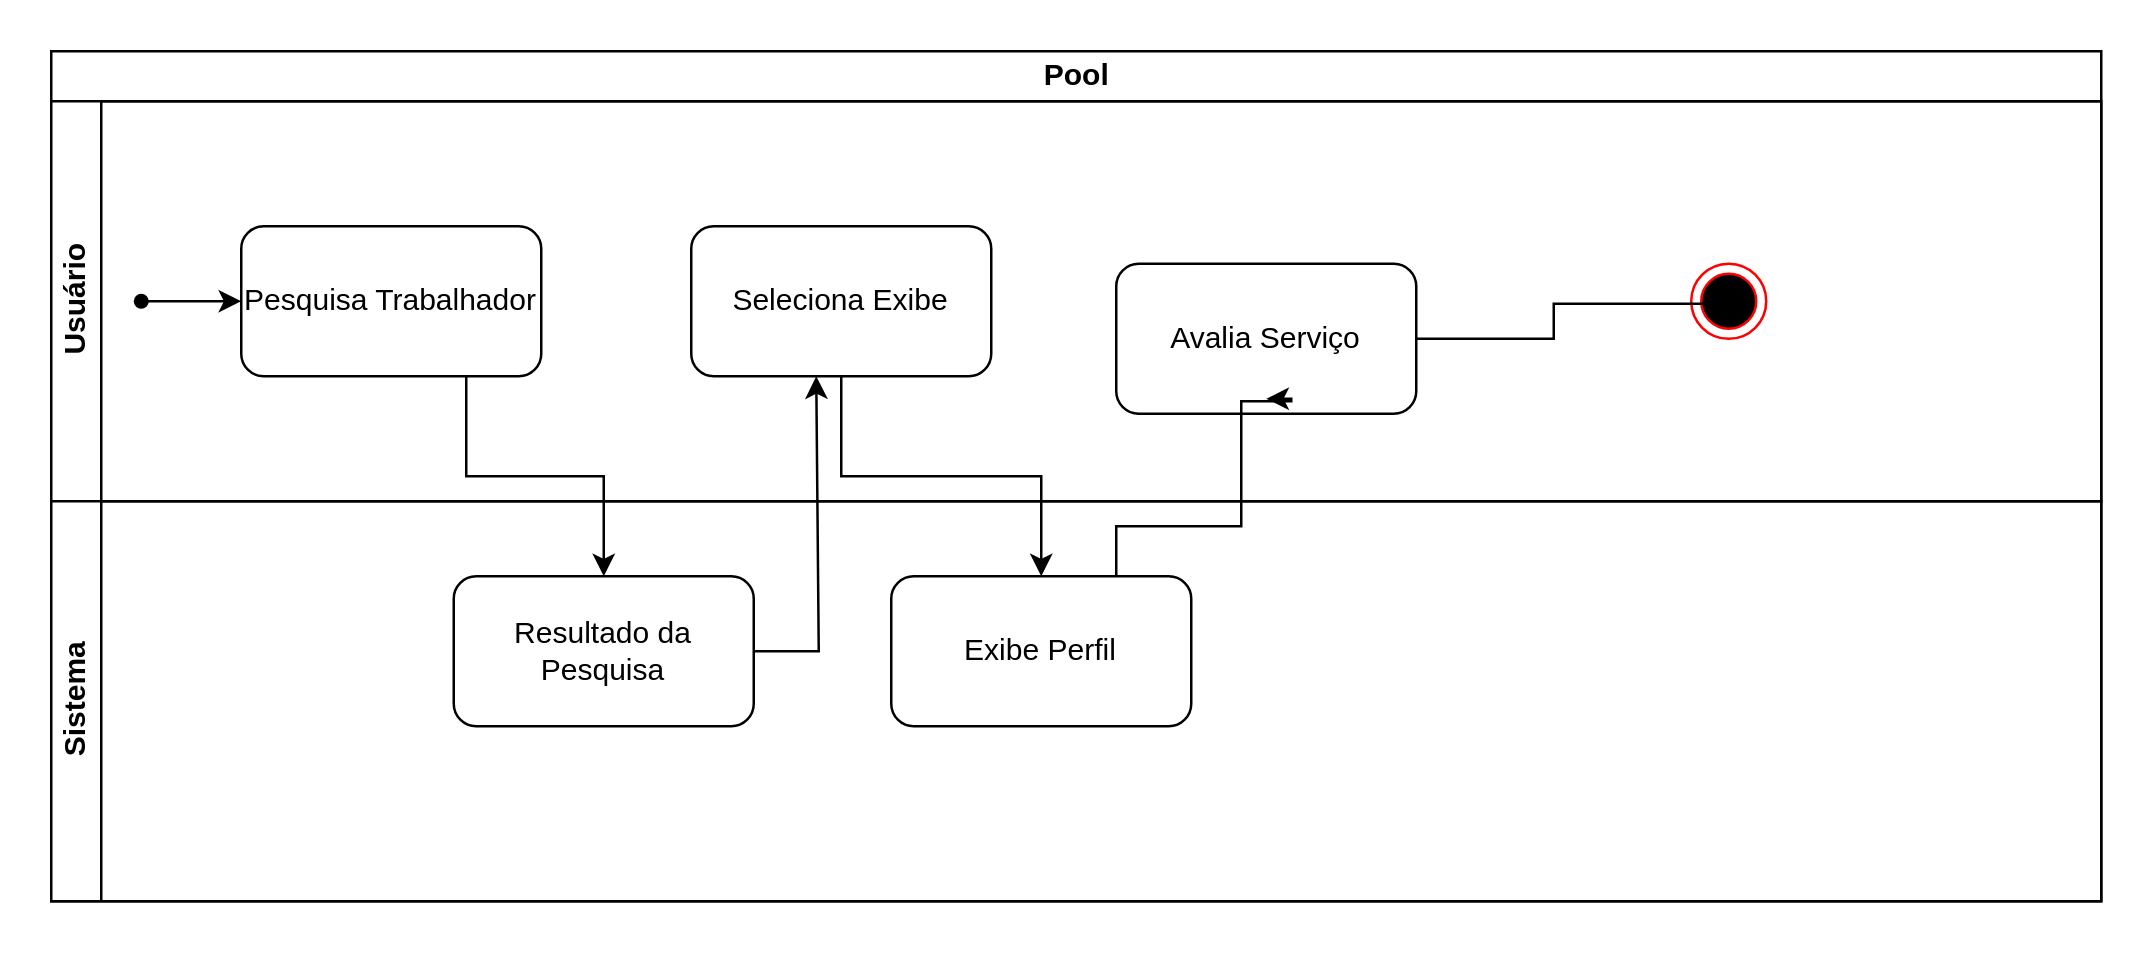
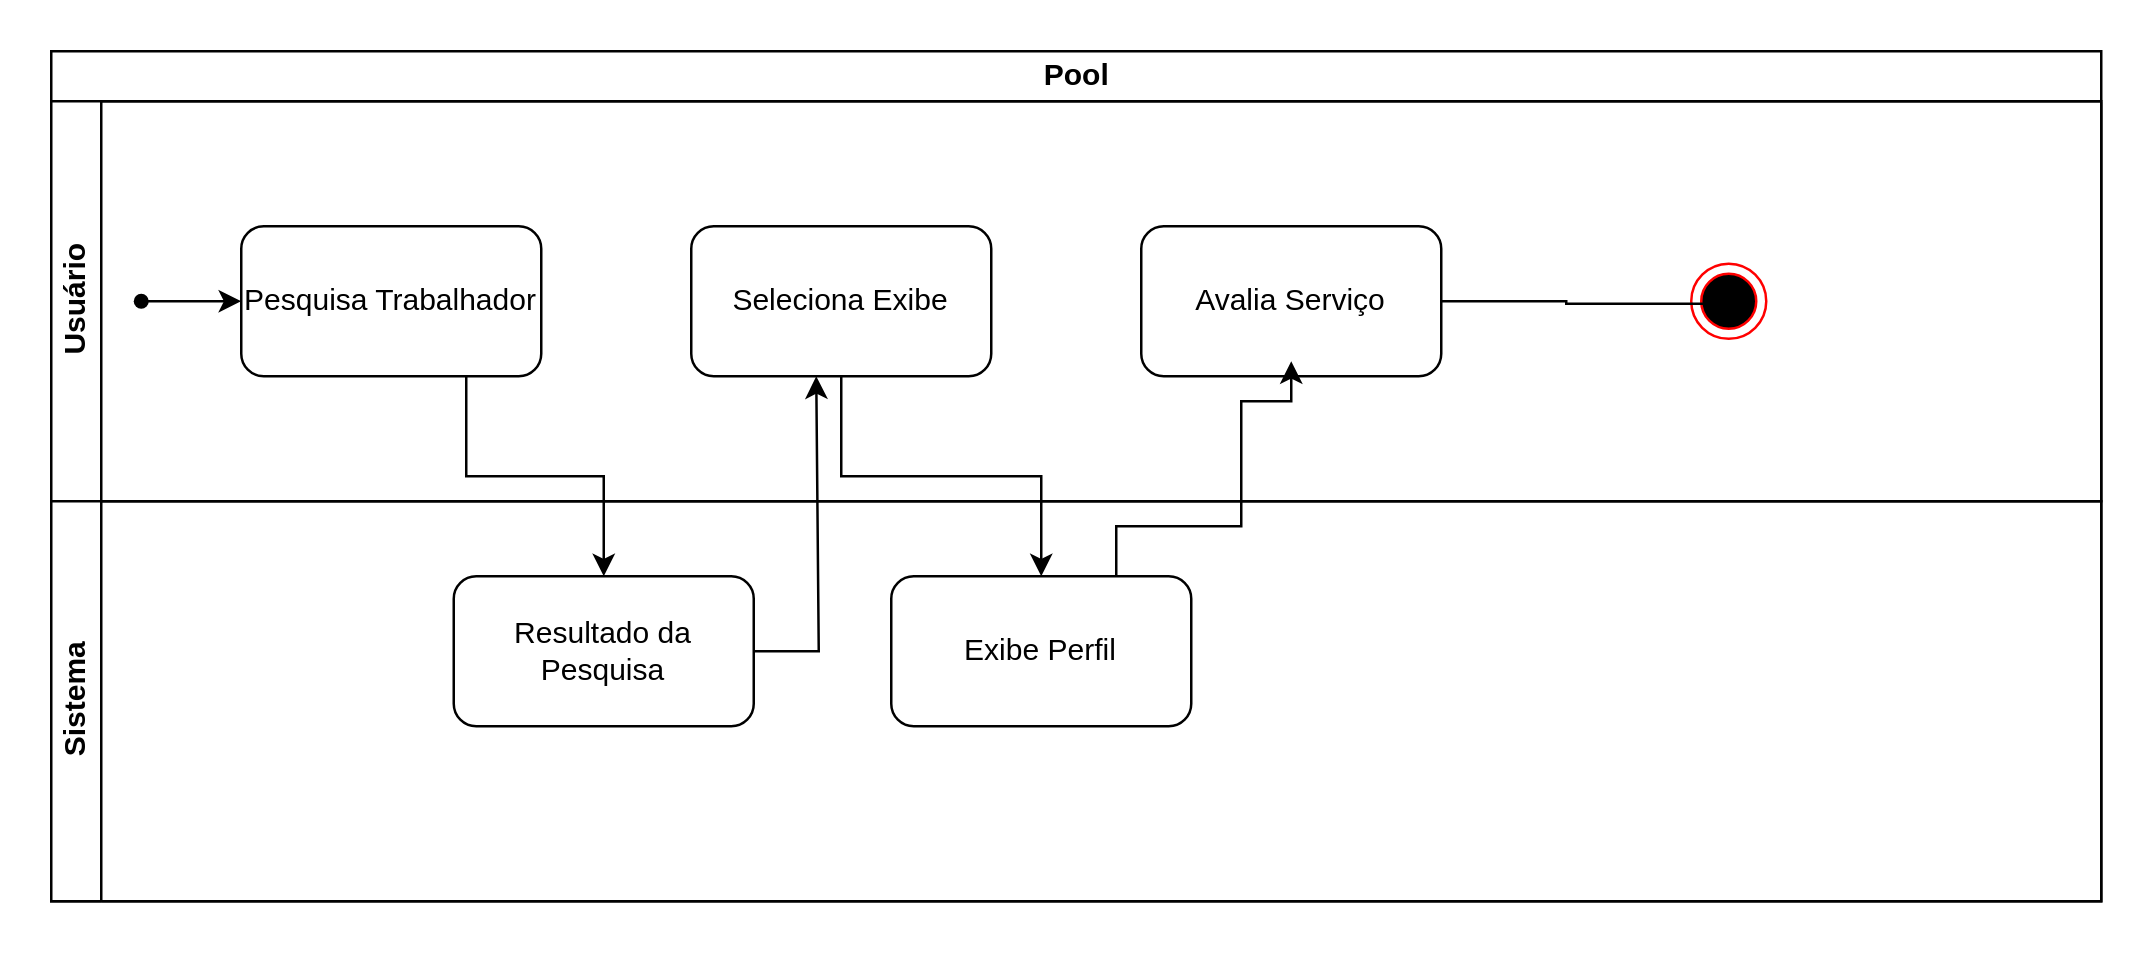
- <mxCell id="5" value="Avalia Serviço" style="rounded=1;whiteSpace=wrap;html=1;" vertex="1" parent="3"><mxGeometry x="426" y="65" width="120" height="60" as="geometry" /></mxCell>
+ <mxCell id="5" value="Avalia Serviço" style="rounded=1;whiteSpace=wrap;html=1;" vertex="1" parent="3"><mxGeometry x="436" y="50" width="120" height="60" as="geometry" /></mxCell>
